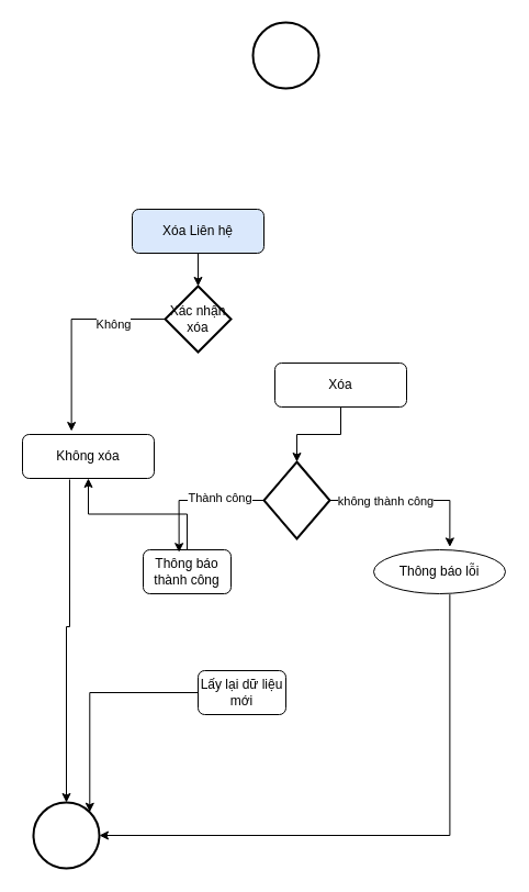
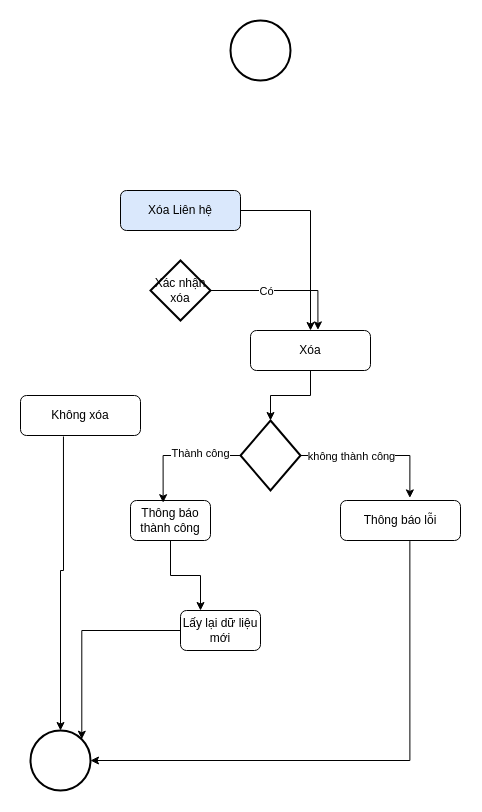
- <mxCell id="4" style="edgeStyle=orthogonalEdgeStyle;rounded=0;orthogonalLoop=1;jettySize=auto;html=1;" parent="1" source="5" target="9" edge="1"><mxGeometry relative="1" as="geometry" /></mxCell>
+ <mxCell id="4" style="edgeStyle=orthogonalEdgeStyle;rounded=0;orthogonalLoop=1;jettySize=auto;html=1;" parent="1" source="5" target="12" edge="1"><mxGeometry relative="1" as="geometry" /></mxCell>
+ <mxCell id="13" style="edgeStyle=orthogonalEdgeStyle;rounded=0;orthogonalLoop=1;jettySize=auto;html=1;entryX=0.562;entryY=-0.015;entryDx=0;entryDy=0;entryPerimeter=0;" parent="1" source="9" target="12" edge="1"><mxGeometry relative="1" as="geometry" /></mxCell>
+ <mxCell id="14" value="Có" style="edgeLabel;html=1;align=center;verticalAlign=middle;resizable=0;points=[];" parent="13" vertex="1" connectable="0"><mxGeometry x="-0.252" relative="1" as="geometry"><mxPoint as="offset" /></mxGeometry></mxCell>
- <mxCell id="7" style="edgeStyle=orthogonalEdgeStyle;rounded=0;orthogonalLoop=1;jettySize=auto;html=1;entryX=0.372;entryY=-0.075;entryDx=0;entryDy=0;entryPerimeter=0;exitX=0;exitY=0.5;exitDx=0;exitDy=0;exitPerimeter=0;" parent="1" source="9" target="6" edge="1"><mxGeometry relative="1" as="geometry"><mxPoint x="70" y="320" as="targetPoint" /></mxGeometry></mxCell>
- <mxCell id="8" value="Không" style="edgeLabel;html=1;align=center;verticalAlign=middle;resizable=0;points=[];" parent="7" vertex="1" connectable="0"><mxGeometry x="-0.489" y="4" relative="1" as="geometry"><mxPoint as="offset" /></mxGeometry></mxCell>
- <mxCell id="17" style="edgeStyle=orthogonalEdgeStyle;rounded=0;orthogonalLoop=1;jettySize=auto;html=1;" parent="1" source="18" target="6" edge="1"><mxGeometry relative="1" as="geometry" /></mxCell>
+ <mxCell id="17" style="edgeStyle=orthogonalEdgeStyle;rounded=0;orthogonalLoop=1;jettySize=auto;html=1;entryX=0.25;entryY=0;entryDx=0;entryDy=0;" parent="1" source="18" target="24" edge="1"><mxGeometry relative="1" as="geometry" /></mxCell>
- <mxCell id="16" value="Thông báo lỗi" style="ellipse;whiteSpace=wrap;html=1;fontSize=12;glass=0;strokeWidth=1;shadow=0;" parent="1" vertex="1"><mxGeometry x="340" y="500" width="120" height="40" as="geometry" /></mxCell>
+ <mxCell id="16" value="Thông báo lỗi" style="rounded=1;whiteSpace=wrap;html=1;fontSize=12;glass=0;strokeWidth=1;shadow=0;" parent="1" vertex="1"><mxGeometry x="340" y="500" width="120" height="40" as="geometry" /></mxCell>
